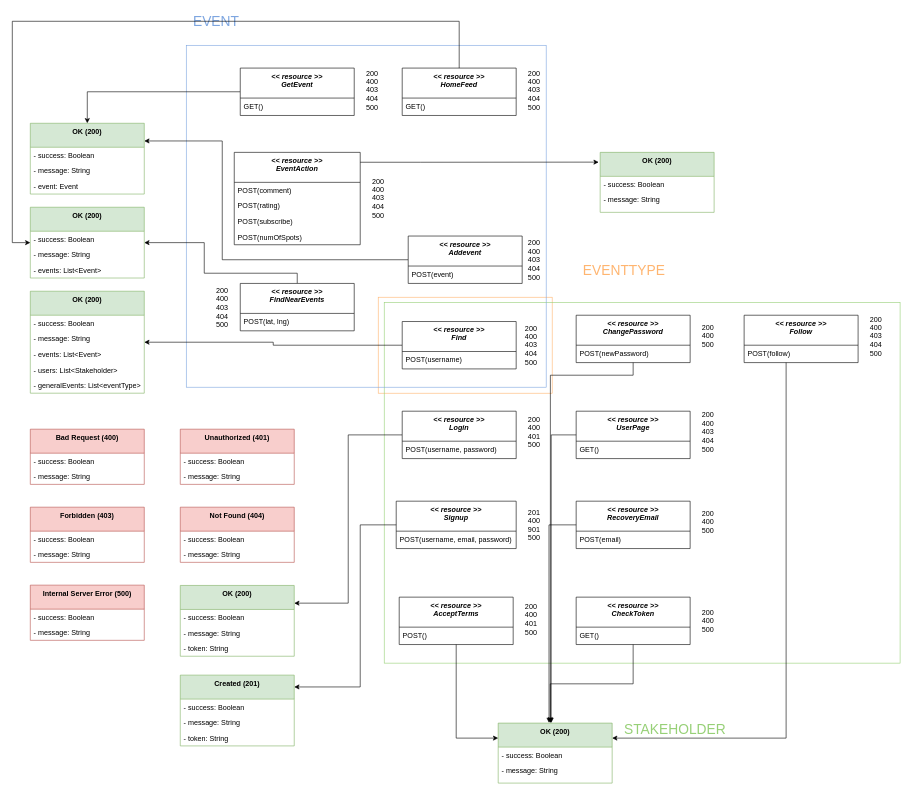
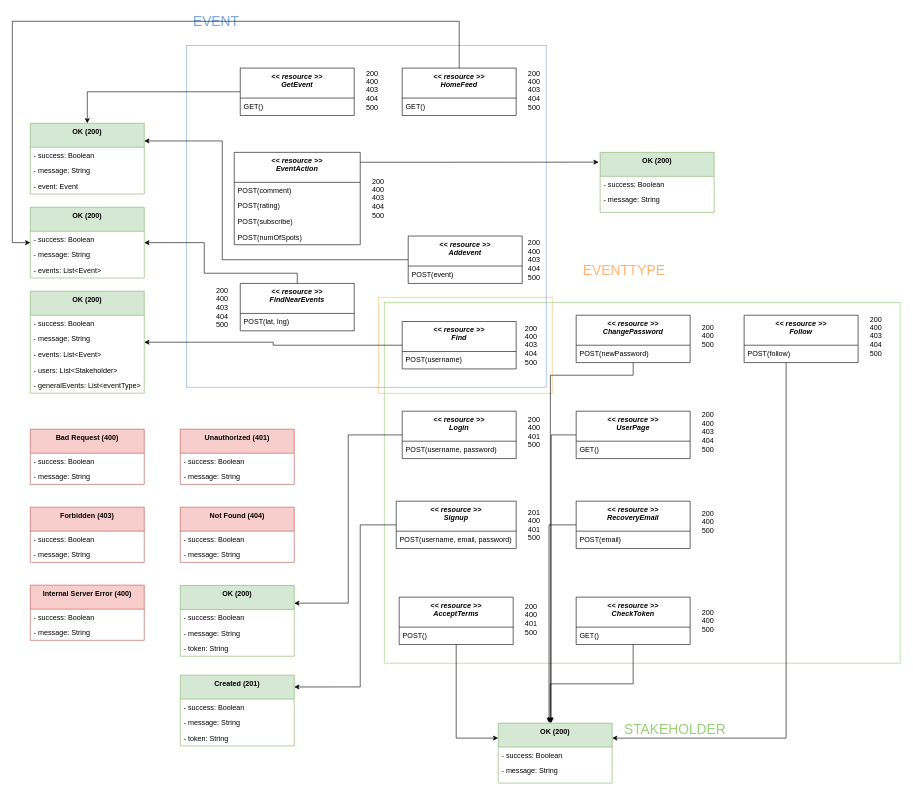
- <mxCell id="66" value="201&lt;br&gt;400&lt;br&gt;901&lt;br&gt;500" style="text;html=1;strokeColor=none;fillColor=none;align=center;verticalAlign=middle;whiteSpace=wrap;rounded=0;" vertex="1" parent="1"><mxGeometry x="860" y="859.5" width="60" height="30" as="geometry" /></mxCell>
+ <mxCell id="66" value="201&lt;br&gt;400&lt;br&gt;401&lt;br&gt;500" style="text;html=1;strokeColor=none;fillColor=none;align=center;verticalAlign=middle;whiteSpace=wrap;rounded=0;" vertex="1" parent="1"><mxGeometry x="860" y="859.5" width="60" height="30" as="geometry" /></mxCell>
- <mxCell id="58" value="Internal Server Error (500)" style="swimlane;fontStyle=1;align=center;verticalAlign=top;childLayout=stackLayout;horizontal=1;startSize=40;horizontalStack=0;resizeParent=1;resizeLast=0;collapsible=1;marginBottom=0;rounded=0;shadow=0;strokeWidth=1;fillColor=#f8cecc;strokeColor=#b85450;" vertex="1" parent="1"><mxGeometry x="50" y="975" width="190" height="92" as="geometry"><mxRectangle x="230" y="140" width="160" height="26" as="alternateBounds" /></mxGeometry></mxCell>
+ <mxCell id="58" value="Internal Server Error (400)" style="swimlane;fontStyle=1;align=center;verticalAlign=top;childLayout=stackLayout;horizontal=1;startSize=40;horizontalStack=0;resizeParent=1;resizeLast=0;collapsible=1;marginBottom=0;rounded=0;shadow=0;strokeWidth=1;fillColor=#f8cecc;strokeColor=#b85450;" vertex="1" parent="1"><mxGeometry x="50" y="975" width="190" height="92" as="geometry"><mxRectangle x="230" y="140" width="160" height="26" as="alternateBounds" /></mxGeometry></mxCell>
